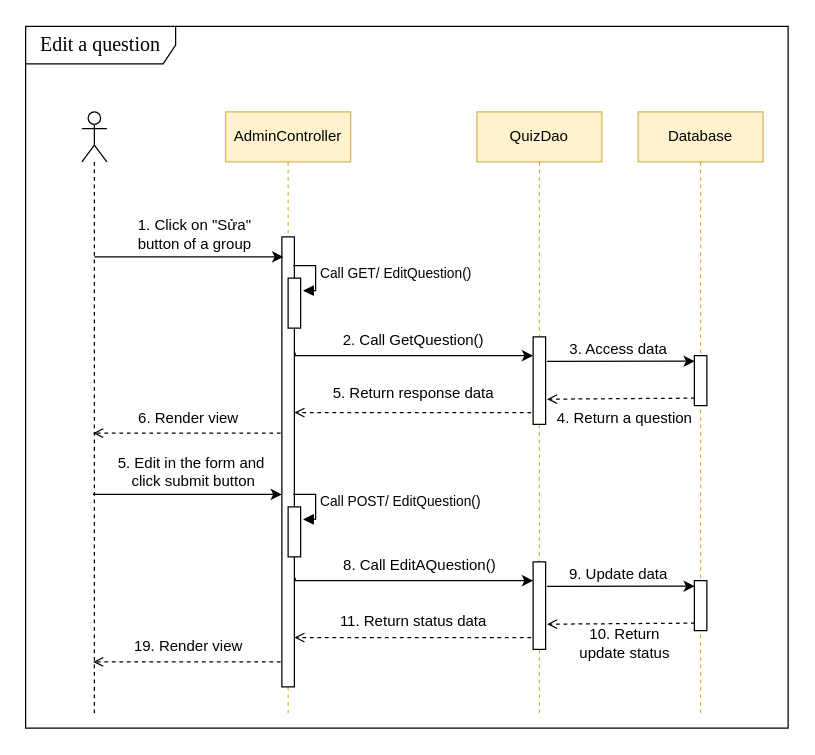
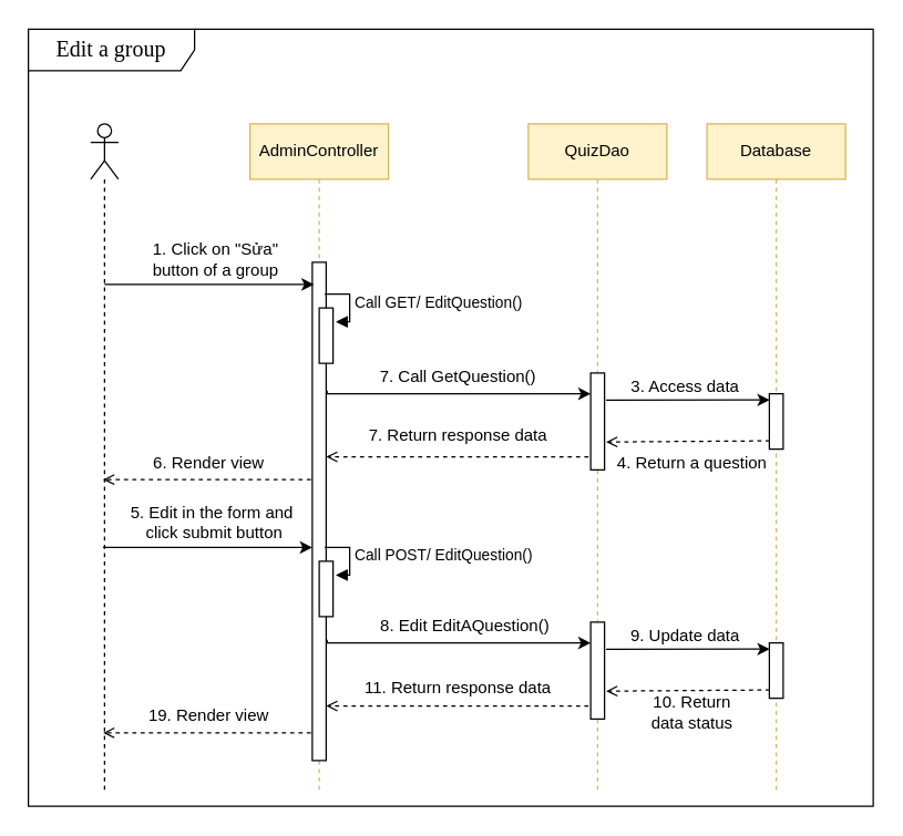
- <mxCell id="2" value="&lt;span id=&quot;docs-internal-guid-baae5e7a-7fff-b7df-eefd-ea68393cdeb4&quot;&gt;&lt;span style=&quot;font-size: 12pt ; font-family: &amp;#34;times new roman&amp;#34; ; background-color: transparent ; vertical-align: baseline&quot;&gt;Edit a question&lt;/span&gt;&lt;/span&gt;" style="shape=umlFrame;whiteSpace=wrap;html=1;width=120;height=30;" parent="1" vertex="1"><mxGeometry x="20" y="20.5" width="610" height="561.5" as="geometry" /></mxCell>
+ <mxCell id="2" value="&lt;span id=&quot;docs-internal-guid-baae5e7a-7fff-b7df-eefd-ea68393cdeb4&quot;&gt;&lt;span style=&quot;font-size: 12pt ; font-family: &amp;#34;times new roman&amp;#34; ; background-color: transparent ; vertical-align: baseline&quot;&gt;Edit a group&lt;/span&gt;&lt;/span&gt;" style="shape=umlFrame;whiteSpace=wrap;html=1;width=120;height=30;" parent="1" vertex="1"><mxGeometry x="20" y="20.5" width="610" height="561.5" as="geometry" /></mxCell>
- <mxCell id="27" value="2. Call GetQuestion()" style="text;html=1;align=center;verticalAlign=middle;resizable=0;points=[];autosize=1;" parent="1" vertex="1"><mxGeometry x="265" y="262" width="130" height="20" as="geometry" /></mxCell>
+ <mxCell id="27" value="7. Call GetQuestion()" style="text;html=1;align=center;verticalAlign=middle;resizable=0;points=[];autosize=1;" parent="1" vertex="1"><mxGeometry x="265" y="262" width="130" height="20" as="geometry" /></mxCell>
- <mxCell id="30" value="5. Return response data" style="text;html=1;align=center;verticalAlign=middle;resizable=0;points=[];autosize=1;" parent="1" vertex="1"><mxGeometry x="260" y="304" width="140" height="20" as="geometry" /></mxCell>
+ <mxCell id="30" value="7. Return response data" style="text;html=1;align=center;verticalAlign=middle;resizable=0;points=[];autosize=1;" parent="1" vertex="1"><mxGeometry x="260" y="304" width="140" height="20" as="geometry" /></mxCell>
- <mxCell id="13" value="8. Call EditAQuestion()" style="text;html=1;align=center;verticalAlign=middle;resizable=0;points=[];autosize=1;" parent="1" vertex="1"><mxGeometry x="265" y="442" width="140" height="20" as="geometry" /></mxCell>
+ <mxCell id="13" value="8. Edit EditAQuestion()" style="text;html=1;align=center;verticalAlign=middle;resizable=0;points=[];autosize=1;" parent="1" vertex="1"><mxGeometry x="265" y="442" width="140" height="20" as="geometry" /></mxCell>
- <mxCell id="16" value="11. Return status data" style="text;html=1;align=center;verticalAlign=middle;resizable=0;points=[];autosize=1;" parent="1" vertex="1"><mxGeometry x="255" y="487" width="150" height="20" as="geometry" /></mxCell>
+ <mxCell id="16" value="11. Return response data" style="text;html=1;align=center;verticalAlign=middle;resizable=0;points=[];autosize=1;" parent="1" vertex="1"><mxGeometry x="255" y="487" width="150" height="20" as="geometry" /></mxCell>
- <mxCell id="15" value="10. Return &lt;br&gt;update status" style="text;html=1;align=center;verticalAlign=middle;resizable=0;points=[];autosize=1;" parent="1" vertex="1"><mxGeometry x="454" y="499" width="90" height="30" as="geometry" /></mxCell>
+ <mxCell id="15" value="10. Return &lt;br&gt;data status" style="text;html=1;align=center;verticalAlign=middle;resizable=0;points=[];autosize=1;" parent="1" vertex="1"><mxGeometry x="454" y="499" width="90" height="30" as="geometry" /></mxCell>
